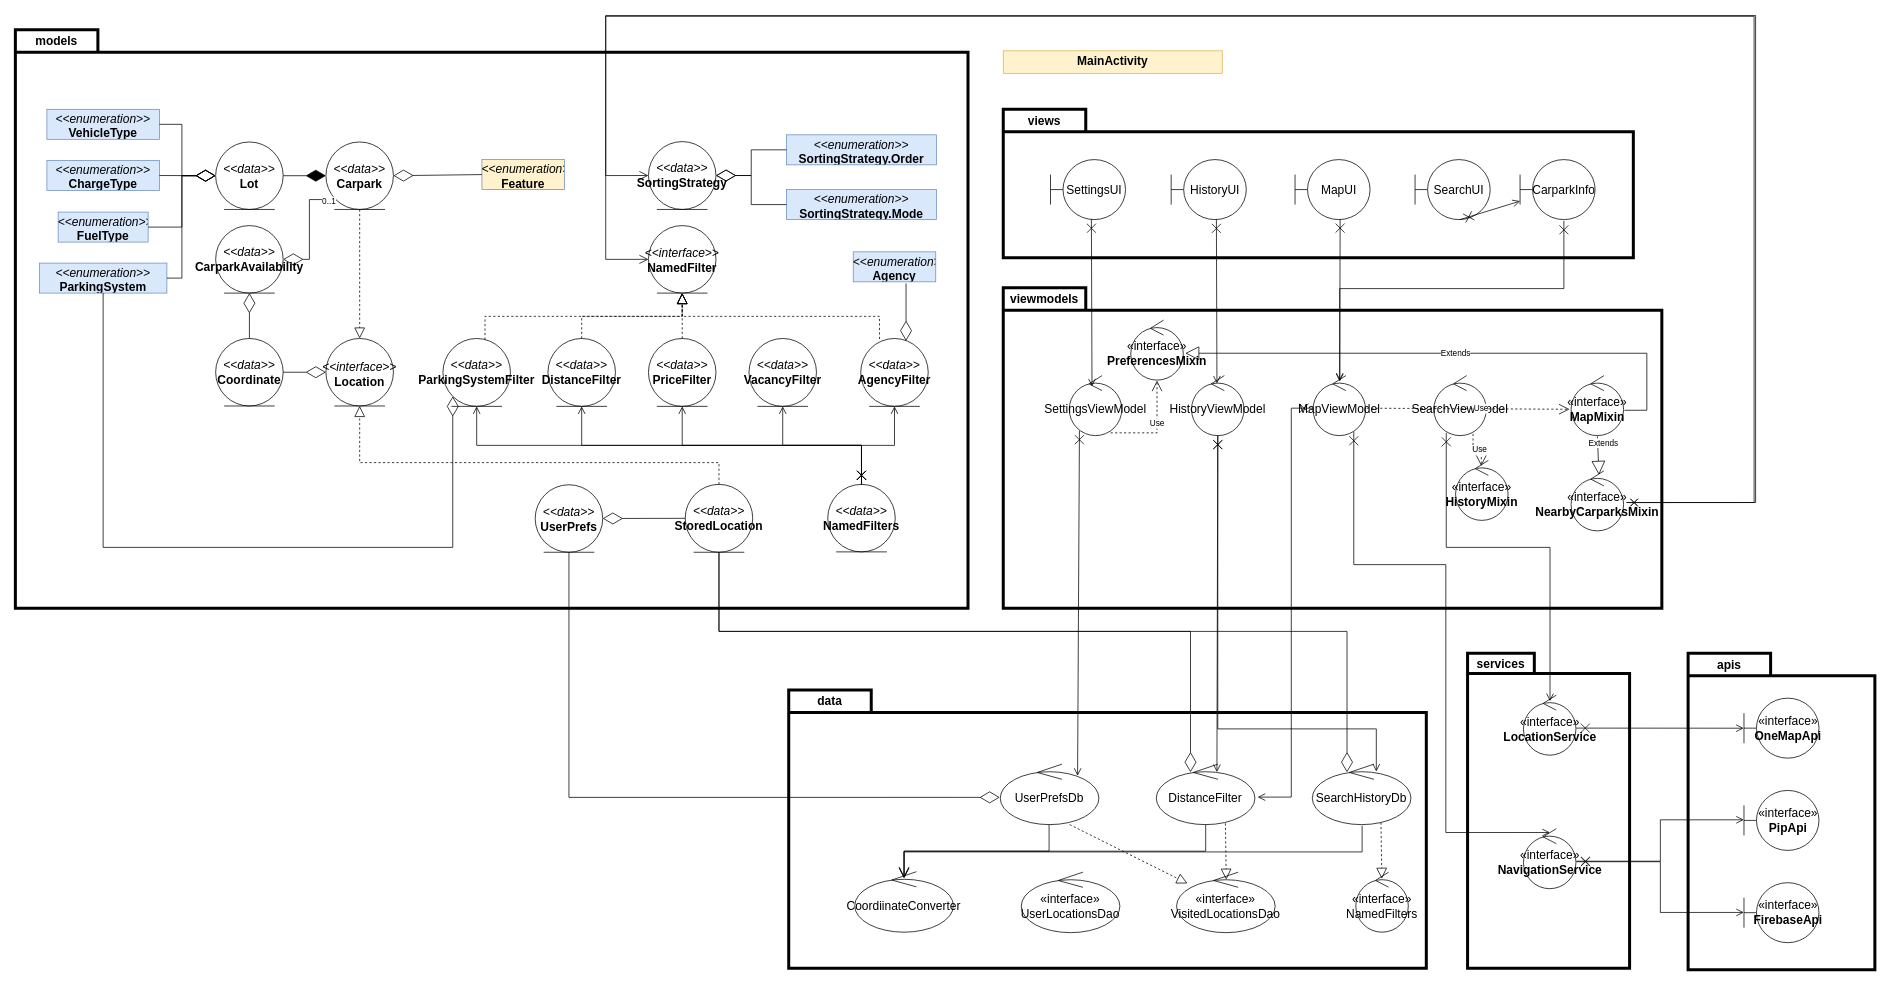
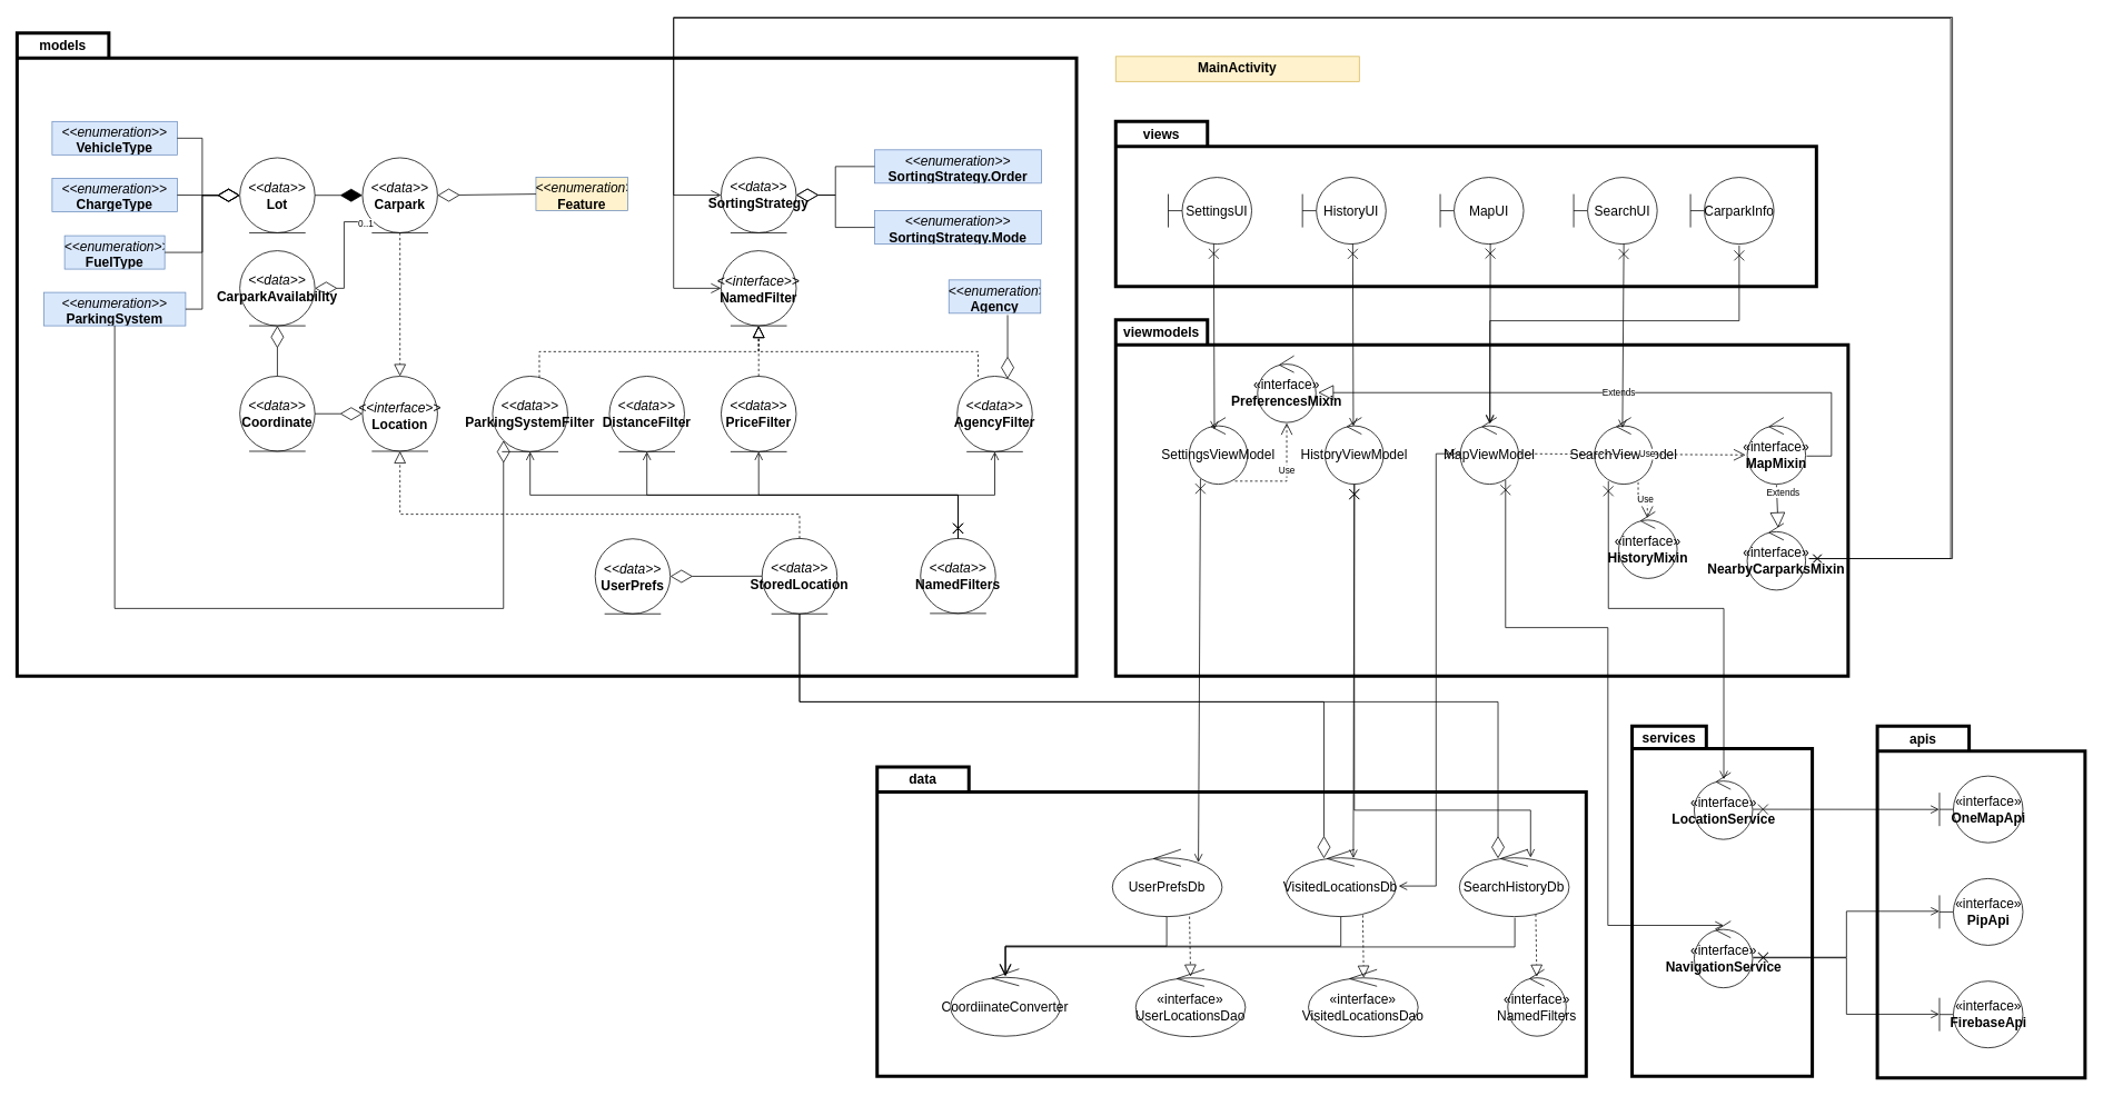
- <mxCell id="108" value="" style="endArrow=open;startArrow=cross;endFill=0;startFill=0;endSize=8;startSize=10;html=1;rounded=0;exitX=0.6;exitY=1;exitDx=0;exitDy=0;exitPerimeter=0;elbow=vertical;" edge="1" parent="1" source="7" target="4"><mxGeometry width="160" relative="1" as="geometry"><mxPoint x="1927" y="507" as="sourcePoint" /><mxPoint x="2087" y="507" as="targetPoint" /></mxGeometry></mxCell>
+ <mxCell id="108" value="" style="endArrow=open;startArrow=cross;endFill=0;startFill=0;endSize=8;startSize=10;html=1;rounded=0;exitX=0.6;exitY=1;exitDx=0;exitDy=0;exitPerimeter=0;entryX=0.478;entryY=0.159;entryDx=0;entryDy=0;entryPerimeter=0;elbow=vertical;" edge="1" parent="1" source="7" target="14"><mxGeometry width="160" relative="1" as="geometry"><mxPoint x="1927" y="507" as="sourcePoint" /><mxPoint x="2087" y="507" as="targetPoint" /></mxGeometry></mxCell>
- <mxCell id="55" value="" style="endArrow=block;dashed=1;endFill=0;endSize=12;html=1;rounded=0;entryX=0.5;entryY=1;entryDx=0;entryDy=0;exitX=0.5;exitY=0;exitDx=0;exitDy=0;edgeStyle=elbowEdgeStyle;elbow=vertical;" edge="1" parent="25" source="46" target="38"><mxGeometry width="160" relative="1" as="geometry"><mxPoint x="861" y="448" as="sourcePoint" /><mxPoint x="1021" y="448" as="targetPoint" /><Array as="points"><mxPoint x="823" y="382" /></Array></mxGeometry></mxCell>
- <mxCell id="45" value="&lt;i style=&quot;border-color: var(--border-color); font-size: 16px;&quot;&gt;&amp;lt;&amp;lt;data&amp;gt;&amp;gt;&lt;/i&gt;&lt;br&gt;&lt;b&gt;&lt;font style=&quot;font-size: 16px;&quot;&gt;VacancyFilter&lt;/font&gt;&lt;/b&gt;" style="ellipse;shape=umlEntity;whiteSpace=wrap;html=1;" vertex="1" parent="25"><mxGeometry x="978" y="411.5" width="90" height="90.5" as="geometry" /></mxCell>
- <mxCell id="61" value="" style="endArrow=open;startArrow=cross;endFill=0;startFill=0;endSize=8;startSize=10;html=1;rounded=0;exitX=0.5;exitY=0;exitDx=0;exitDy=0;entryX=0.5;entryY=1;entryDx=0;entryDy=0;edgeStyle=elbowEdgeStyle;elbow=vertical;" edge="1" parent="25" source="36" target="45"><mxGeometry width="160" relative="1" as="geometry"><mxPoint x="781" y="538" as="sourcePoint" /><mxPoint x="941" y="538" as="targetPoint" /></mxGeometry></mxCell>
- <mxCell id="102" value="" style="endArrow=diamondThin;endFill=0;endSize=24;html=1;rounded=0;exitX=0.5;exitY=1;exitDx=0;exitDy=0;strokeWidth=1;elbow=vertical;entryX=-0.005;entryY=0.549;entryDx=0;entryDy=0;entryPerimeter=0;edgeStyle=orthogonalEdgeStyle;" edge="1" parent="1" source="28" target="91"><mxGeometry width="160" relative="1" as="geometry"><mxPoint x="182" y="542" as="sourcePoint" /><mxPoint x="1304" y="1003" as="targetPoint" /></mxGeometry></mxCell>
- <mxCell id="89" value="DistanceFilter" style="ellipse;shape=umlControl;whiteSpace=wrap;html=1;fontSize=16;" vertex="1" parent="85"><mxGeometry x="489.996" y="98.997" width="131.498" height="80.609" as="geometry" /></mxCell>
+ <mxCell id="89" value="VisitedLocationsDb" style="ellipse;shape=umlControl;whiteSpace=wrap;html=1;fontSize=16;" vertex="1" parent="85"><mxGeometry x="489.996" y="98.997" width="131.498" height="80.609" as="geometry" /></mxCell>
- <mxCell id="96" value="" style="endArrow=block;dashed=1;endFill=0;endSize=12;html=1;rounded=0;exitX=0.703;exitY=0.999;exitDx=0;exitDy=0;exitPerimeter=0;" edge="1" parent="85" source="91" target="90"><mxGeometry width="160" relative="1" as="geometry"><mxPoint x="570.648" y="460.951" as="sourcePoint" /><mxPoint x="871.215" y="460.951" as="targetPoint" /></mxGeometry></mxCell>
+ <mxCell id="96" value="" style="endArrow=block;dashed=1;endFill=0;endSize=12;html=1;rounded=0;entryX=0.5;entryY=0.106;entryDx=0;entryDy=0;entryPerimeter=0;exitX=0.703;exitY=0.999;exitDx=0;exitDy=0;exitPerimeter=0;" edge="1" parent="85" source="91" target="92"><mxGeometry width="160" relative="1" as="geometry"><mxPoint x="570.648" y="460.951" as="sourcePoint" /><mxPoint x="871.215" y="460.951" as="targetPoint" /></mxGeometry></mxCell>
